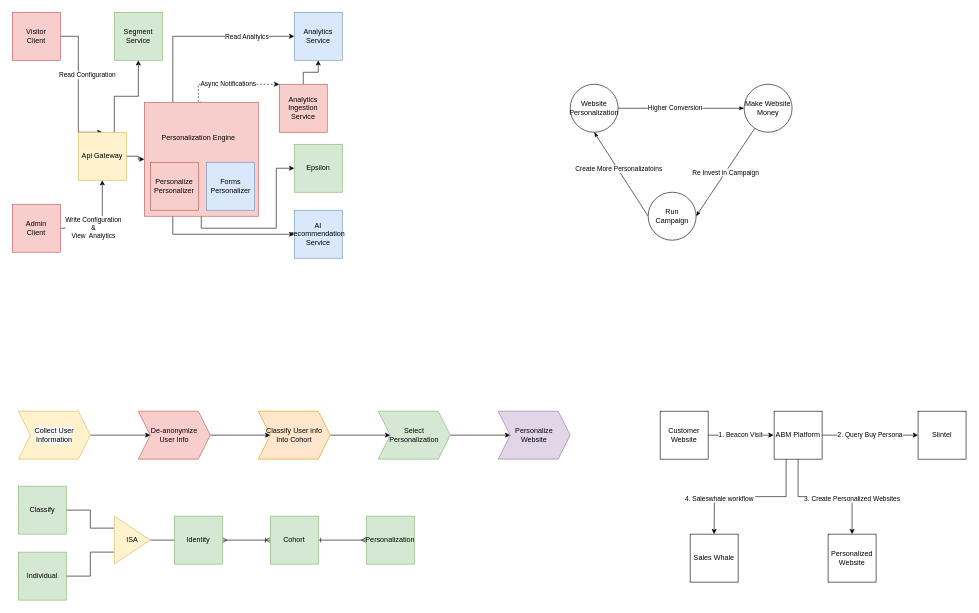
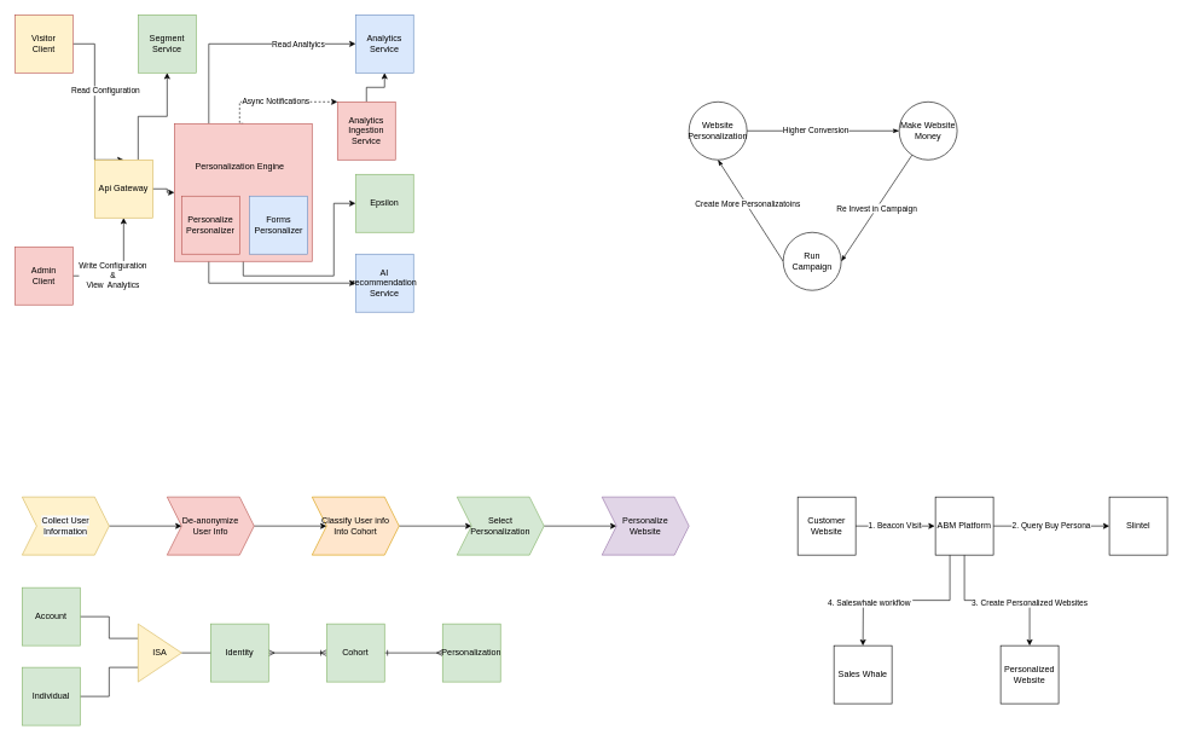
- <mxCell id="4" value="Visitor&lt;br&gt;Client" style="whiteSpace=wrap;html=1;aspect=fixed;fillColor=#f8cecc;strokeColor=#b85450;" parent="1" vertex="1"><mxGeometry x="20" y="20" width="80" height="80" as="geometry" /></mxCell>
+ <mxCell id="4" value="Visitor&lt;br&gt;Client" style="whiteSpace=wrap;html=1;aspect=fixed;fillColor=#fff2cc;strokeColor=#b85450;" parent="1" vertex="1"><mxGeometry x="20" y="20" width="80" height="80" as="geometry" /></mxCell>
- <mxCell id="35" value="Classify" style="whiteSpace=wrap;html=1;aspect=fixed;labelBackgroundColor=none;fillColor=#d5e8d4;strokeColor=#82b366;" parent="1" vertex="1"><mxGeometry x="30" y="810" width="80" height="80" as="geometry" /></mxCell>
+ <mxCell id="35" value="Account" style="whiteSpace=wrap;html=1;aspect=fixed;labelBackgroundColor=none;fillColor=#d5e8d4;strokeColor=#82b366;" parent="1" vertex="1"><mxGeometry x="30" y="810" width="80" height="80" as="geometry" /></mxCell>
